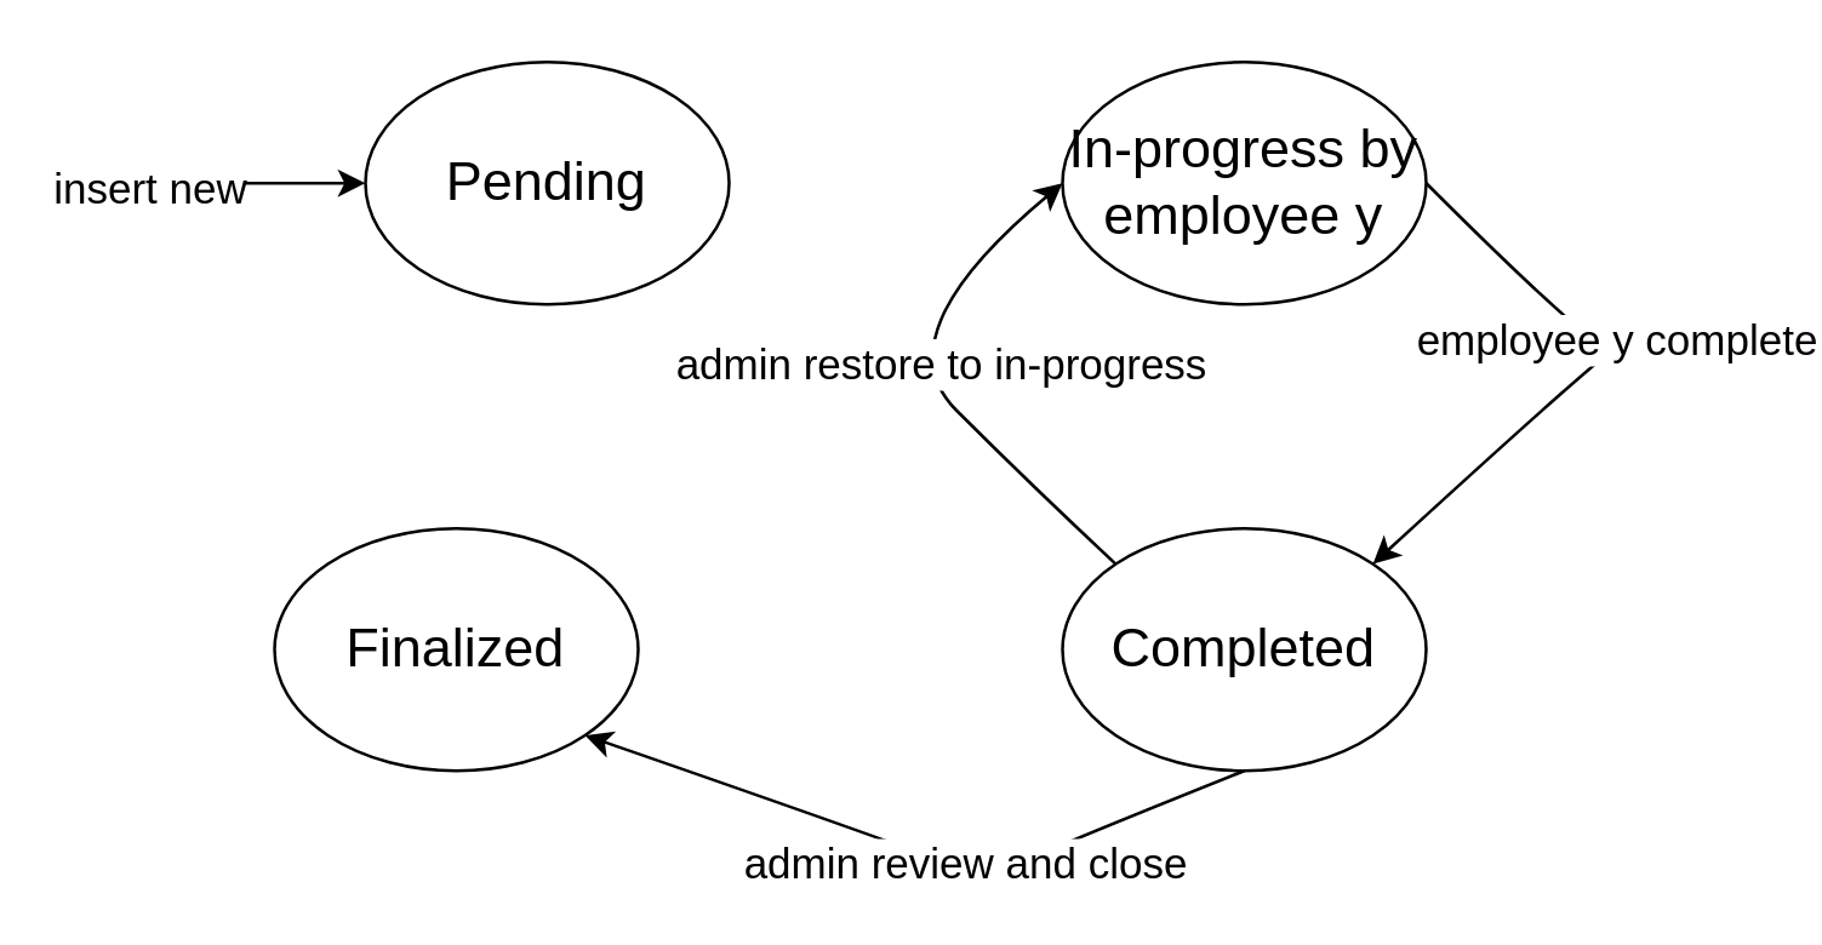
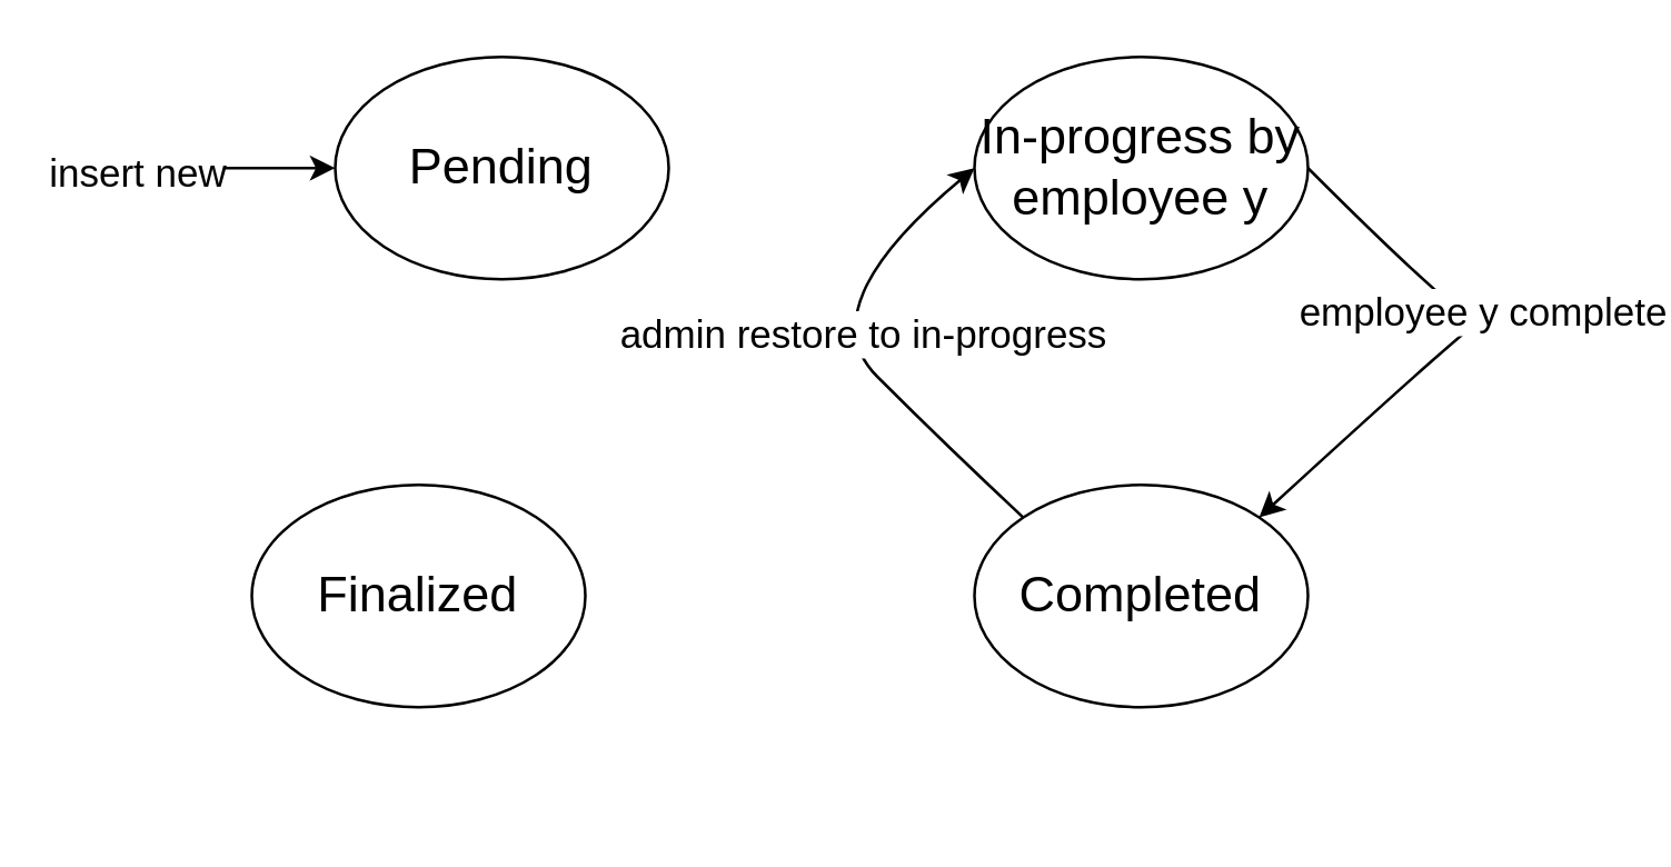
- <mxCell id="8" value="" style="curved=1;endArrow=classic;html=1;rounded=0;exitX=0.5;exitY=1;exitDx=0;exitDy=0;entryX=1;entryY=1;entryDx=0;entryDy=0;" parent="1" source="3" target="5" edge="1"><mxGeometry width="50" height="50" relative="1" as="geometry"><mxPoint x="411" y="320" as="sourcePoint" /><mxPoint x="190" y="320" as="targetPoint" /><Array as="points"><mxPoint x="320" y="290" /><mxPoint x="330" y="290" /></Array></mxGeometry></mxCell>
- <mxCell id="9" value="&lt;span style=&quot;font-size: 14px;&quot;&gt;admin review and close&lt;/span&gt;" style="edgeLabel;html=1;align=center;verticalAlign=middle;resizable=0;points=[];" parent="8" vertex="1" connectable="0"><mxGeometry x="-0.049" y="-1" relative="1" as="geometry"><mxPoint as="offset" /></mxGeometry></mxCell>
